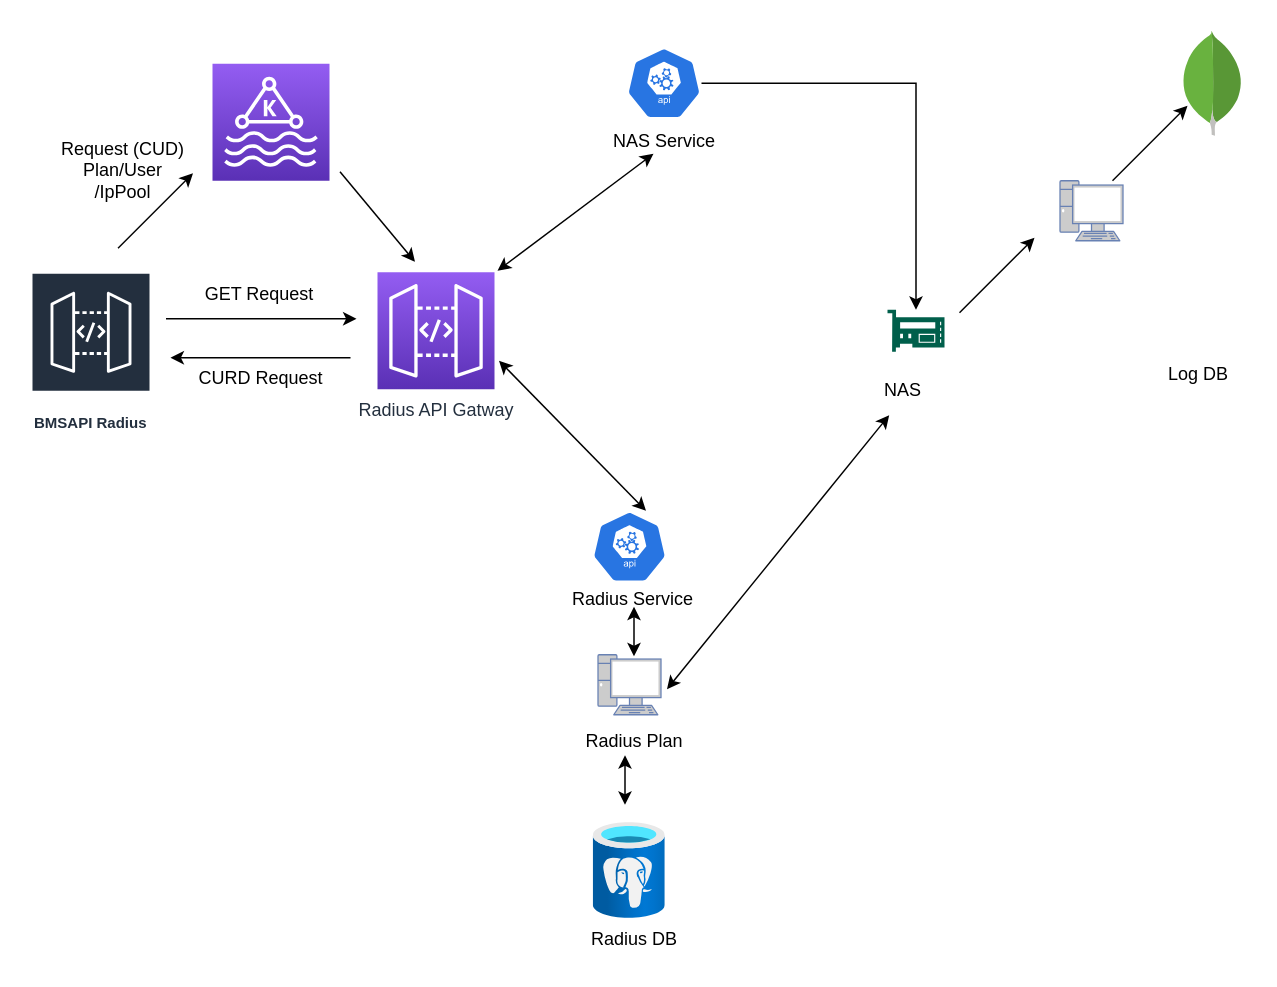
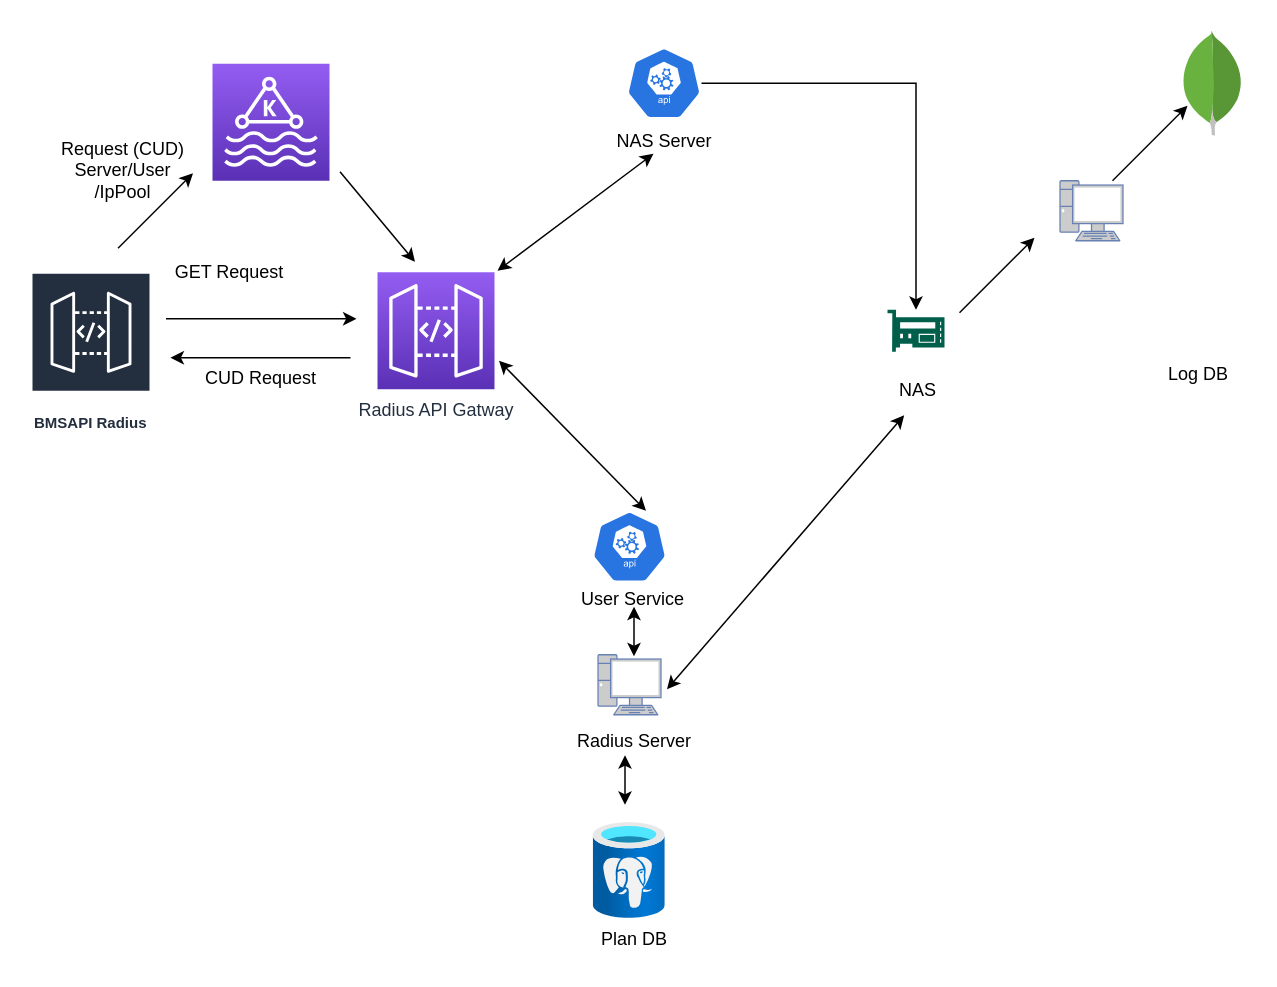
- <mxCell id="7" value="NAS Service" style="text;html=1;align=center;verticalAlign=middle;resizable=0;points=[];autosize=1;strokeColor=none;fillColor=none;" parent="1" vertex="1"><mxGeometry x="402" y="84" width="80" height="20" as="geometry" /></mxCell>
+ <mxCell id="7" value="NAS Server" style="text;html=1;align=center;verticalAlign=middle;resizable=0;points=[];autosize=1;strokeColor=none;fillColor=none;" parent="1" vertex="1"><mxGeometry x="402" y="84" width="80" height="20" as="geometry" /></mxCell>
- <mxCell id="28" value="Request (CUD)&lt;br&gt;Plan/User&lt;br&gt;/IpPool&lt;br&gt;&amp;nbsp;" style="text;html=1;align=center;verticalAlign=middle;resizable=0;points=[];autosize=1;strokeColor=none;fillColor=none;" parent="1" vertex="1"><mxGeometry x="31" y="90" width="100" height="60" as="geometry" /></mxCell>
+ <mxCell id="28" value="Request (CUD)&lt;br&gt;Server/User&lt;br&gt;/IpPool&lt;br&gt;&amp;nbsp;" style="text;html=1;align=center;verticalAlign=middle;resizable=0;points=[];autosize=1;strokeColor=none;fillColor=none;" parent="1" vertex="1"><mxGeometry x="31" y="90" width="100" height="60" as="geometry" /></mxCell>
- <mxCell id="29" value="GET Request&lt;br&gt;" style="text;html=1;align=center;verticalAlign=middle;resizable=0;points=[];autosize=1;strokeColor=none;fillColor=none;" parent="1" vertex="1"><mxGeometry x="127" y="186" width="90" height="20" as="geometry" /></mxCell>
+ <mxCell id="29" value="GET Request&lt;br&gt;" style="text;html=1;align=center;verticalAlign=middle;resizable=0;points=[];autosize=1;strokeColor=none;fillColor=none;" parent="1" vertex="1"><mxGeometry x="107" y="171" width="90" height="20" as="geometry" /></mxCell>
- <mxCell id="32" value="CURD Request" style="text;html=1;align=center;verticalAlign=middle;resizable=0;points=[];autosize=1;strokeColor=none;fillColor=none;" parent="1" vertex="1"><mxGeometry x="123" y="242" width="100" height="20" as="geometry" /></mxCell>
+ <mxCell id="32" value="CUD Request" style="text;html=1;align=center;verticalAlign=middle;resizable=0;points=[];autosize=1;strokeColor=none;fillColor=none;" parent="1" vertex="1"><mxGeometry x="123" y="242" width="100" height="20" as="geometry" /></mxCell>
- <mxCell id="10" value="NAS" style="text;html=1;align=center;verticalAlign=middle;resizable=0;points=[];autosize=1;strokeColor=none;fillColor=none;" parent="1" vertex="1"><mxGeometry x="581" y="250" width="40" height="20" as="geometry" /></mxCell>
+ <mxCell id="10" value="NAS" style="text;html=1;align=center;verticalAlign=middle;resizable=0;points=[];autosize=1;strokeColor=none;fillColor=none;" parent="1" vertex="1"><mxGeometry x="591" y="250" width="40" height="20" as="geometry" /></mxCell>
- <mxCell id="8" value="Radius Service" style="text;html=1;align=center;verticalAlign=middle;resizable=0;points=[];autosize=1;strokeColor=none;fillColor=none;" parent="1" vertex="1"><mxGeometry x="371" y="389" width="100" height="20" as="geometry" /></mxCell>
+ <mxCell id="8" value="User Service" style="text;html=1;align=center;verticalAlign=middle;resizable=0;points=[];autosize=1;strokeColor=none;fillColor=none;" parent="1" vertex="1"><mxGeometry x="371" y="389" width="100" height="20" as="geometry" /></mxCell>
- <mxCell id="12" value="Radius Plan" style="text;html=1;align=center;verticalAlign=middle;resizable=0;points=[];autosize=1;strokeColor=none;fillColor=none;" parent="1" vertex="1"><mxGeometry x="377" y="484" width="90" height="20" as="geometry" /></mxCell>
+ <mxCell id="12" value="Radius Server" style="text;html=1;align=center;verticalAlign=middle;resizable=0;points=[];autosize=1;strokeColor=none;fillColor=none;" parent="1" vertex="1"><mxGeometry x="377" y="484" width="90" height="20" as="geometry" /></mxCell>
- <mxCell id="14" value="Radius DB" style="text;html=1;align=center;verticalAlign=middle;resizable=0;points=[];autosize=1;strokeColor=none;fillColor=none;" parent="1" vertex="1"><mxGeometry x="387" y="616" width="70" height="20" as="geometry" /></mxCell>
+ <mxCell id="14" value="Plan DB" style="text;html=1;align=center;verticalAlign=middle;resizable=0;points=[];autosize=1;strokeColor=none;fillColor=none;" parent="1" vertex="1"><mxGeometry x="387" y="616" width="70" height="20" as="geometry" /></mxCell>
